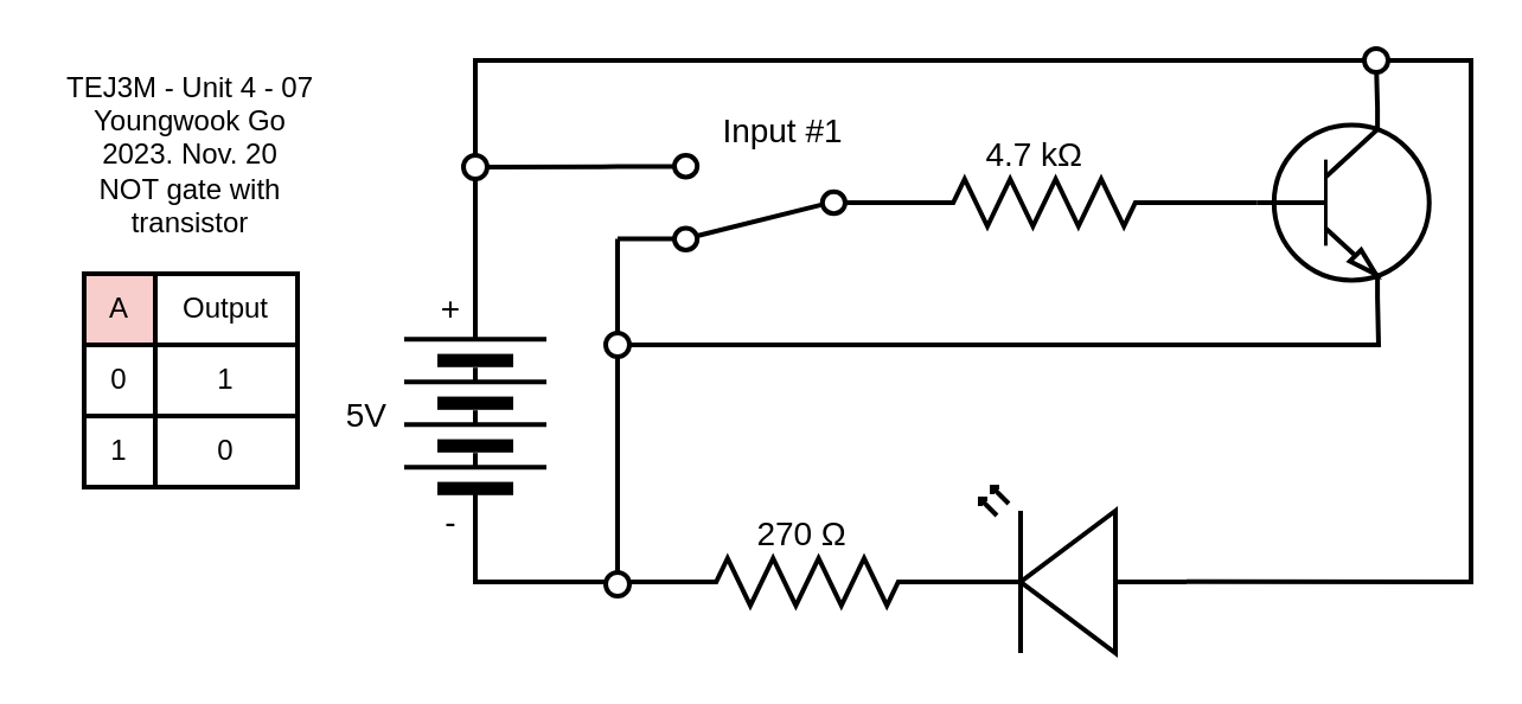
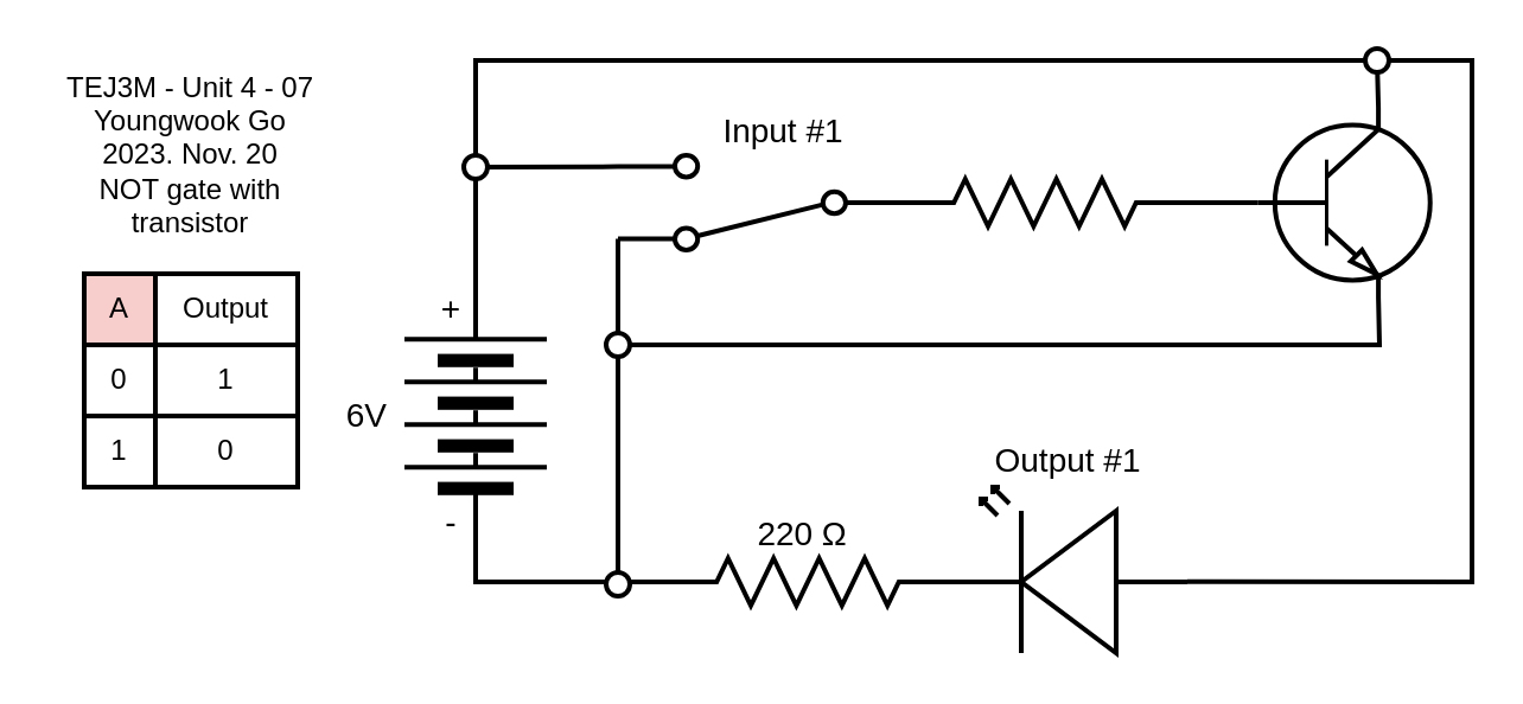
- <mxCell id="17" value="4.7 kΩ&amp;nbsp;&amp;nbsp;" style="text;html=1;strokeColor=none;fillColor=none;align=center;verticalAlign=middle;whiteSpace=wrap;rounded=0;strokeWidth=2;fontSize=14;" vertex="1" parent="1"><mxGeometry x="380" y="55" width="120" height="20" as="geometry" /></mxCell>
- <mxCell id="13" value="5V" style="text;html=1;strokeColor=none;fillColor=none;align=right;verticalAlign=middle;whiteSpace=wrap;rounded=0;strokeWidth=2;fontSize=14;" vertex="1" parent="1"><mxGeometry x="145" y="125" width="20" height="100" as="geometry" /></mxCell>
+ <mxCell id="13" value="6V" style="text;html=1;strokeColor=none;fillColor=none;align=right;verticalAlign=middle;whiteSpace=wrap;rounded=0;strokeWidth=2;fontSize=14;" vertex="1" parent="1"><mxGeometry x="145" y="125" width="20" height="100" as="geometry" /></mxCell>
+ <mxCell id="27" value="Output #1" style="text;html=1;strokeColor=none;fillColor=none;align=center;verticalAlign=bottom;whiteSpace=wrap;rounded=0;strokeWidth=2;fontSize=14;" vertex="1" parent="1"><mxGeometry x="400" y="185" width="100" height="20" as="geometry" /></mxCell>
- <mxCell id="28" value="&lt;span style=&quot;font-size: 14px;&quot;&gt;270&amp;nbsp;Ω&lt;/span&gt;&amp;nbsp;" style="text;html=1;strokeColor=none;fillColor=none;align=center;verticalAlign=middle;whiteSpace=wrap;rounded=0;strokeWidth=2;fontSize=14;" vertex="1" parent="1"><mxGeometry x="280" y="215" width="120" height="20" as="geometry" /></mxCell>
+ <mxCell id="28" value="&lt;span style=&quot;font-size: 14px;&quot;&gt;220&amp;nbsp;Ω&lt;/span&gt;&amp;nbsp;" style="text;html=1;strokeColor=none;fillColor=none;align=center;verticalAlign=middle;whiteSpace=wrap;rounded=0;strokeWidth=2;fontSize=14;" vertex="1" parent="1"><mxGeometry x="280" y="215" width="120" height="20" as="geometry" /></mxCell>
